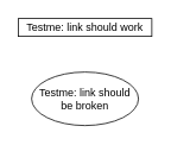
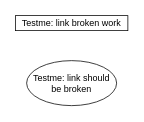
- <mxCell id="2" value="Testme: link should work" style="rounded=0;whiteSpace=wrap;html=1" vertex="1" parent="1"><mxGeometry x="20" y="20" width="150" height="20" as="geometry" /></mxCell>
+ <mxCell id="2" value="Testme: link broken work" style="rounded=0;whiteSpace=wrap;html=1" vertex="1" parent="1"><mxGeometry x="20" y="20" width="150" height="20" as="geometry" /></mxCell>
